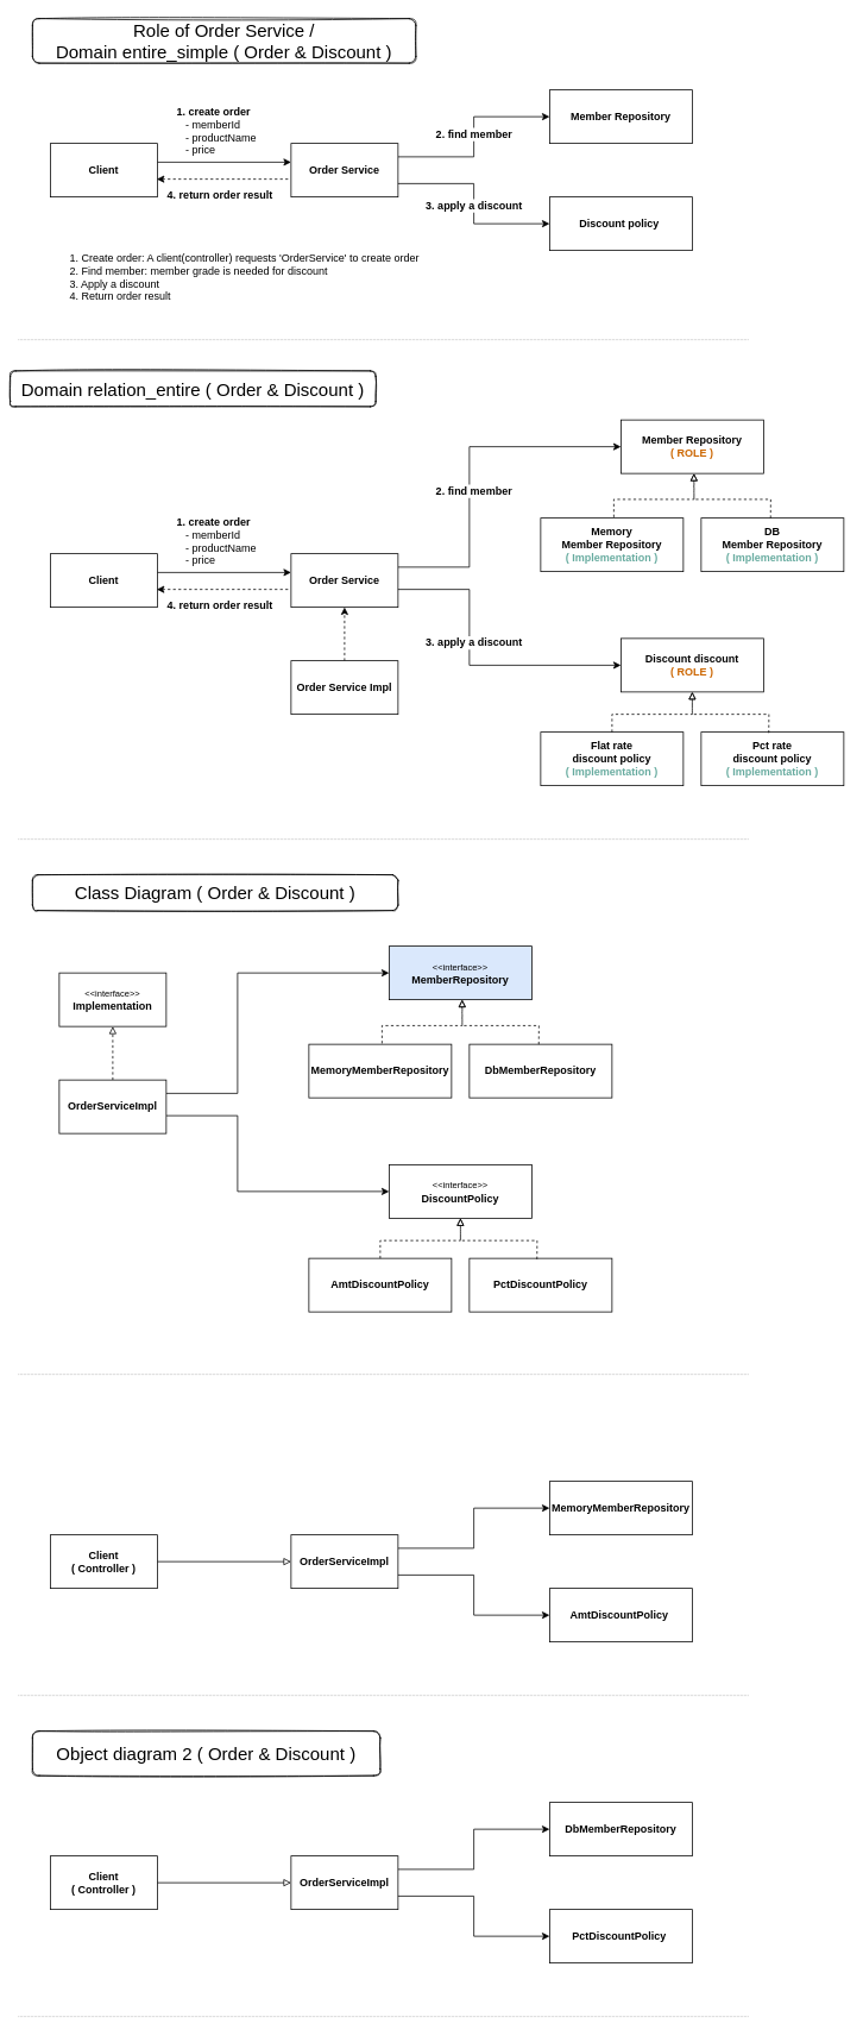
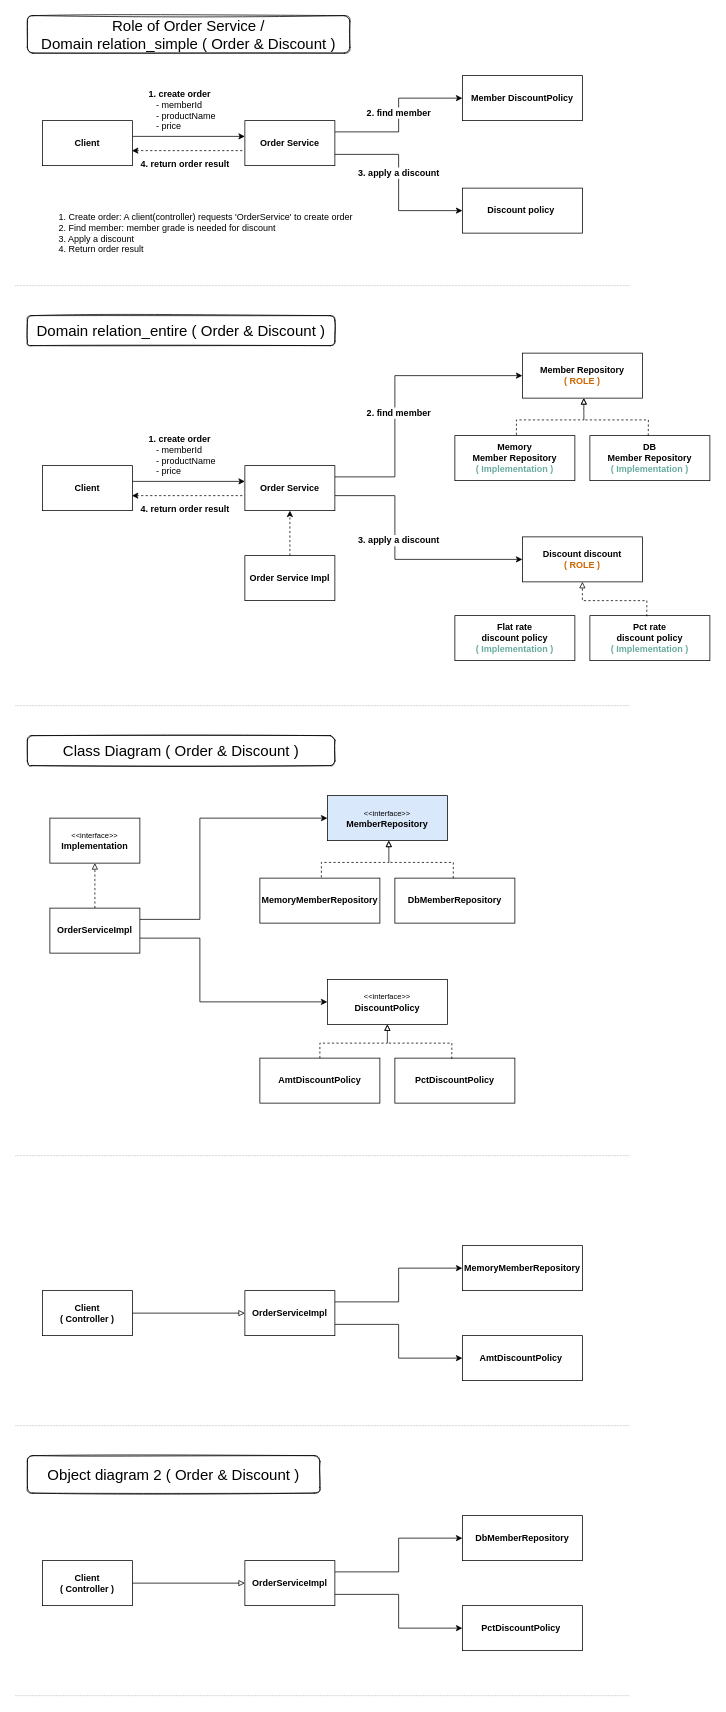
- <mxCell id="4" value="Role of Order Service /&lt;br&gt;Domain entire_simple ( Order &amp;amp; Discount )" style="rounded=1;whiteSpace=wrap;html=1;fontSize=20;fillColor=default;gradientColor=none;shadow=0;sketch=1;glass=0;" parent="1" vertex="1"><mxGeometry x="36" y="20" width="430" height="50" as="geometry" /></mxCell>
+ <mxCell id="4" value="Role of Order Service /&lt;br&gt;Domain relation_simple ( Order &amp;amp; Discount )" style="rounded=1;whiteSpace=wrap;html=1;fontSize=20;fillColor=default;gradientColor=none;shadow=0;sketch=1;glass=0;" parent="1" vertex="1"><mxGeometry x="36" y="20" width="430" height="50" as="geometry" /></mxCell>
- <mxCell id="7" value="Member Repository" style="rounded=0;whiteSpace=wrap;html=1;fontStyle=1" parent="1" vertex="1"><mxGeometry x="616" y="100" width="160" height="60" as="geometry" /></mxCell>
+ <mxCell id="7" value="Member DiscountPolicy" style="rounded=0;whiteSpace=wrap;html=1;fontStyle=1" parent="1" vertex="1"><mxGeometry x="616" y="100" width="160" height="60" as="geometry" /></mxCell>
- <mxCell id="14" value="Discount policy&amp;nbsp;" style="rounded=0;whiteSpace=wrap;html=1;fontStyle=1" parent="1" vertex="1"><mxGeometry x="616" y="220" width="160" height="60" as="geometry" /></mxCell>
+ <mxCell id="14" value="Discount policy&amp;nbsp;" style="rounded=0;whiteSpace=wrap;html=1;fontStyle=1" parent="1" vertex="1"><mxGeometry x="616" y="250" width="160" height="60" as="geometry" /></mxCell>
- <mxCell id="9" value="Domain relation_entire ( Order &amp;amp; Discount )" style="rounded=1;whiteSpace=wrap;html=1;fontSize=20;fillColor=default;gradientColor=none;shadow=0;sketch=1;glass=0;" parent="1" vertex="1"><mxGeometry x="11" y="415" width="410" height="40" as="geometry" /></mxCell>
+ <mxCell id="9" value="Domain relation_entire ( Order &amp;amp; Discount )" style="rounded=1;whiteSpace=wrap;html=1;fontSize=20;fillColor=default;gradientColor=none;shadow=0;sketch=1;glass=0;" parent="1" vertex="1"><mxGeometry x="36" y="420" width="410" height="40" as="geometry" /></mxCell>
- <mxCell id="35" style="rounded=0;orthogonalLoop=1;jettySize=auto;html=1;fontSize=20;dashed=1;exitX=0.5;exitY=0;exitDx=0;exitDy=0;entryX=0.5;entryY=1;entryDx=0;entryDy=0;endArrow=block;endFill=0;" parent="1" source="34" target="31" edge="1"><mxGeometry relative="1" as="geometry"><mxPoint x="686" y="824" as="sourcePoint" /><mxPoint x="776" y="780" as="targetPoint" /><Array as="points"><mxPoint x="686" y="800" /><mxPoint x="776" y="800" /></Array></mxGeometry></mxCell>
